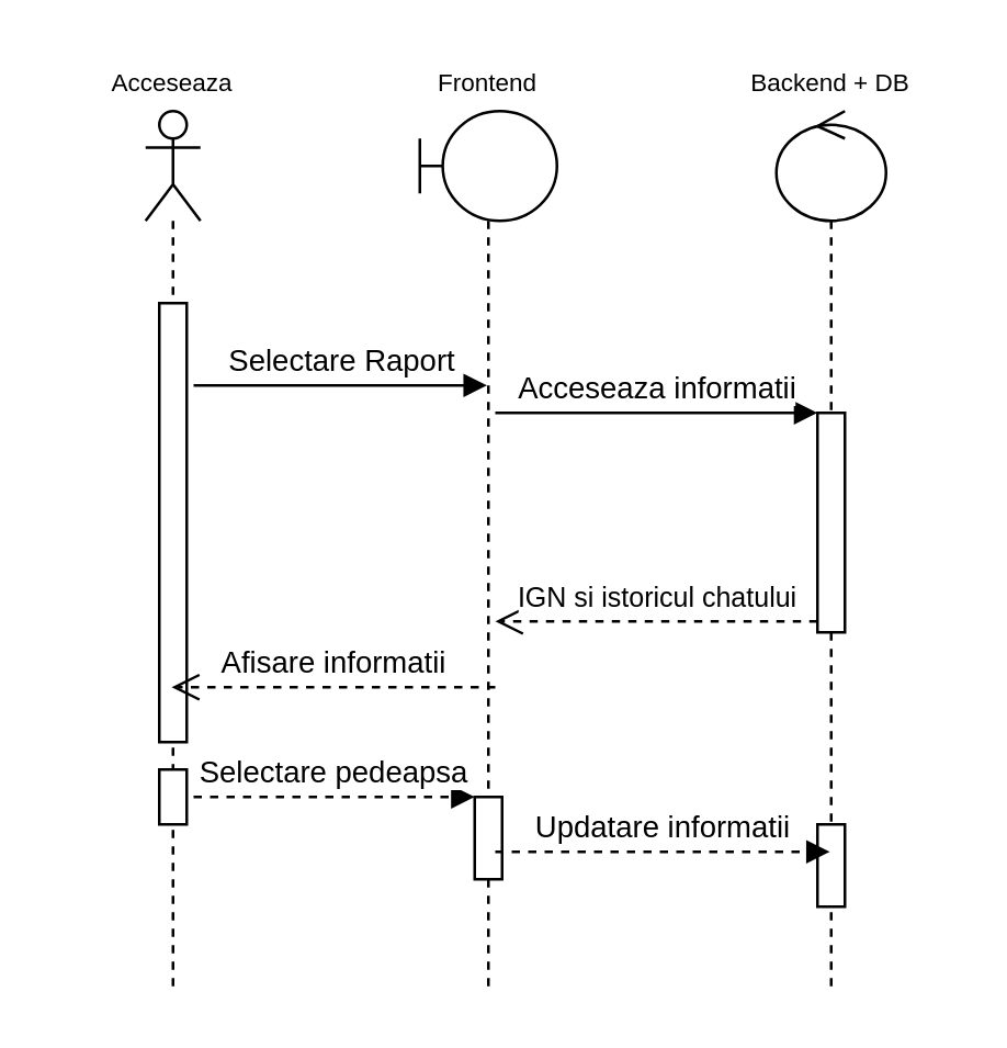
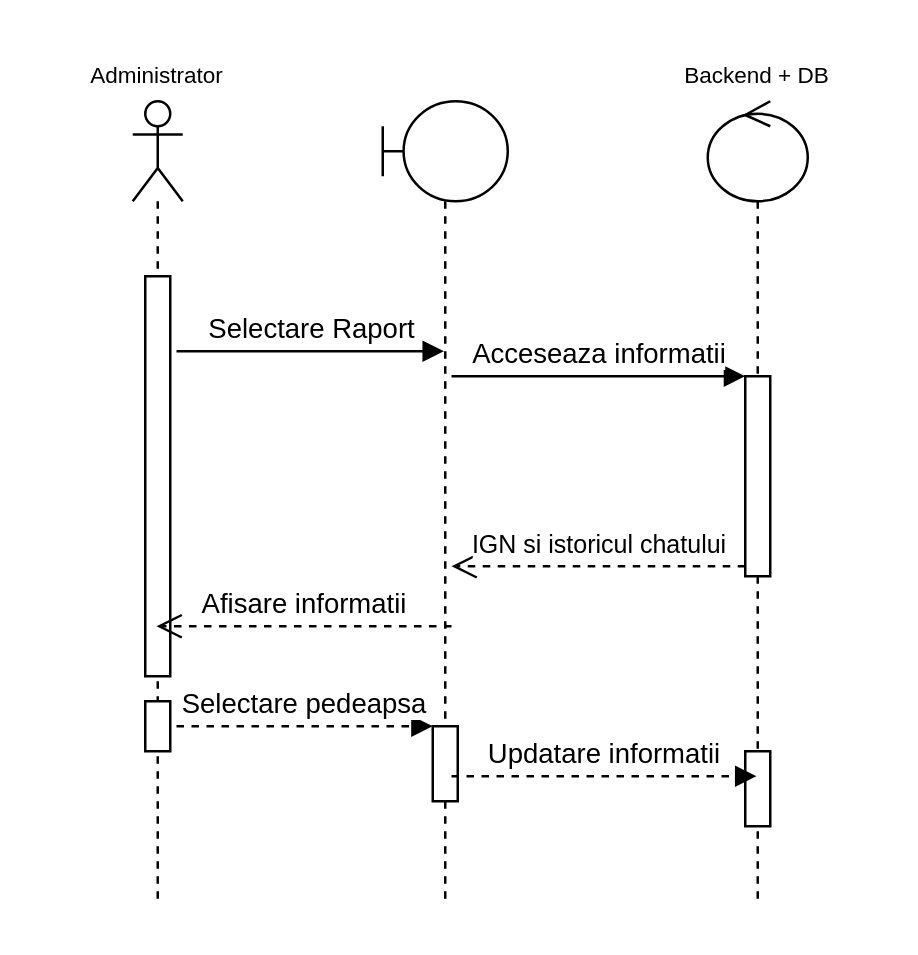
- <mxCell id="12" value="Acceseaza" style="text;html=1;strokeColor=none;fillColor=none;align=center;verticalAlign=middle;whiteSpace=wrap;rounded=0;fontSize=9;" vertex="1" parent="1"><mxGeometry x="20" y="20" width="85" height="20" as="geometry" /></mxCell>
+ <mxCell id="12" value="Administrator" style="text;html=1;strokeColor=none;fillColor=none;align=center;verticalAlign=middle;whiteSpace=wrap;rounded=0;fontSize=9;" vertex="1" parent="1"><mxGeometry x="20" y="20" width="85" height="20" as="geometry" /></mxCell>
- <mxCell id="11" value="Frontend" style="text;html=1;strokeColor=none;fillColor=none;align=center;verticalAlign=middle;whiteSpace=wrap;rounded=0;fontSize=9;" vertex="1" parent="1"><mxGeometry x="135" y="20" width="85" height="20" as="geometry" /></mxCell>
